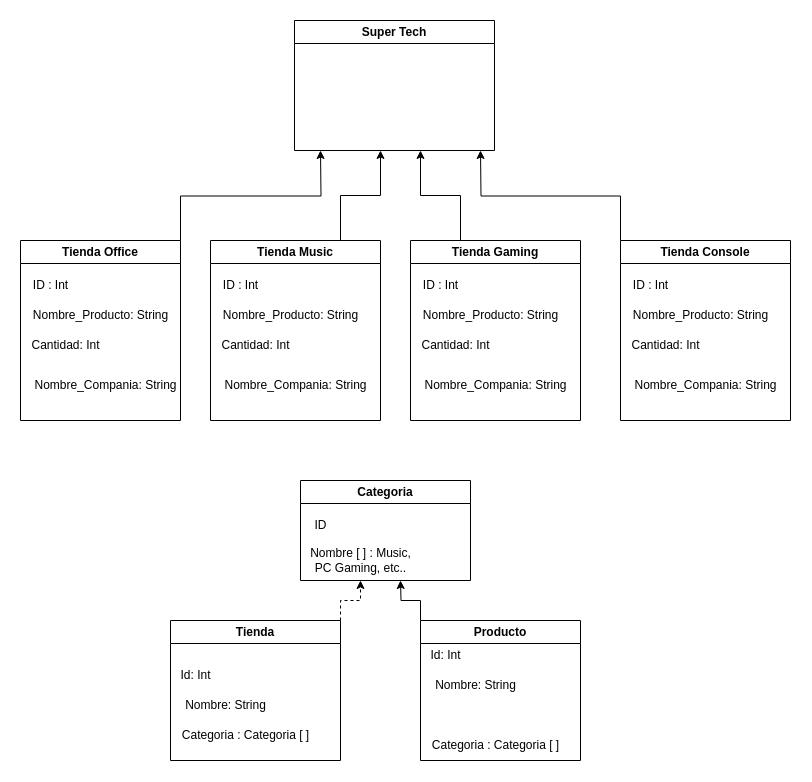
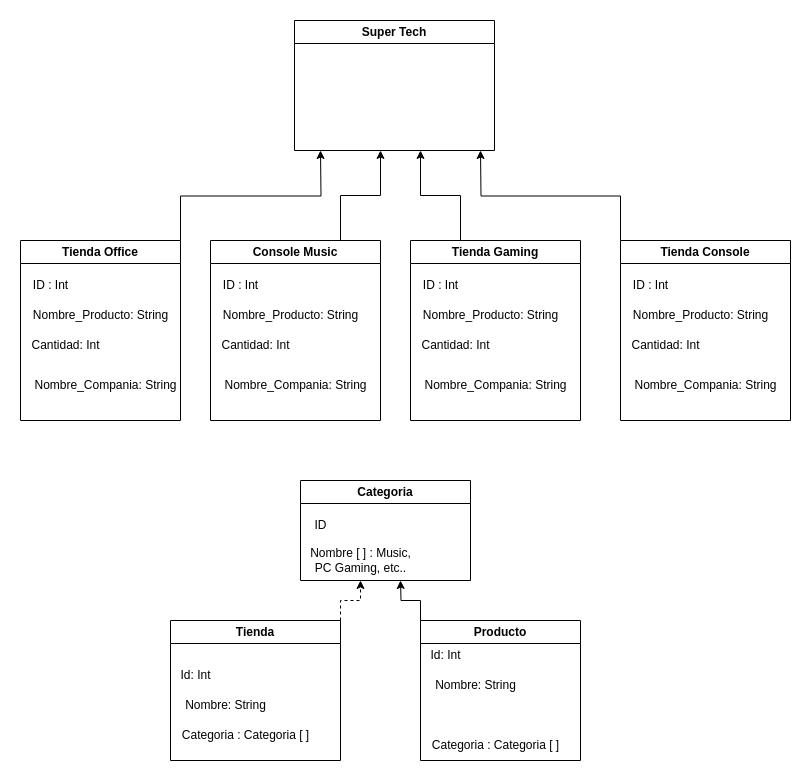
- <mxCell id="22" value="Tienda Music" style="swimlane;whiteSpace=wrap;html=1;" vertex="1" parent="1"><mxGeometry x="210" y="240" width="170" height="180" as="geometry" /></mxCell>
+ <mxCell id="22" value="Console Music" style="swimlane;whiteSpace=wrap;html=1;" vertex="1" parent="1"><mxGeometry x="210" y="240" width="170" height="180" as="geometry" /></mxCell>
